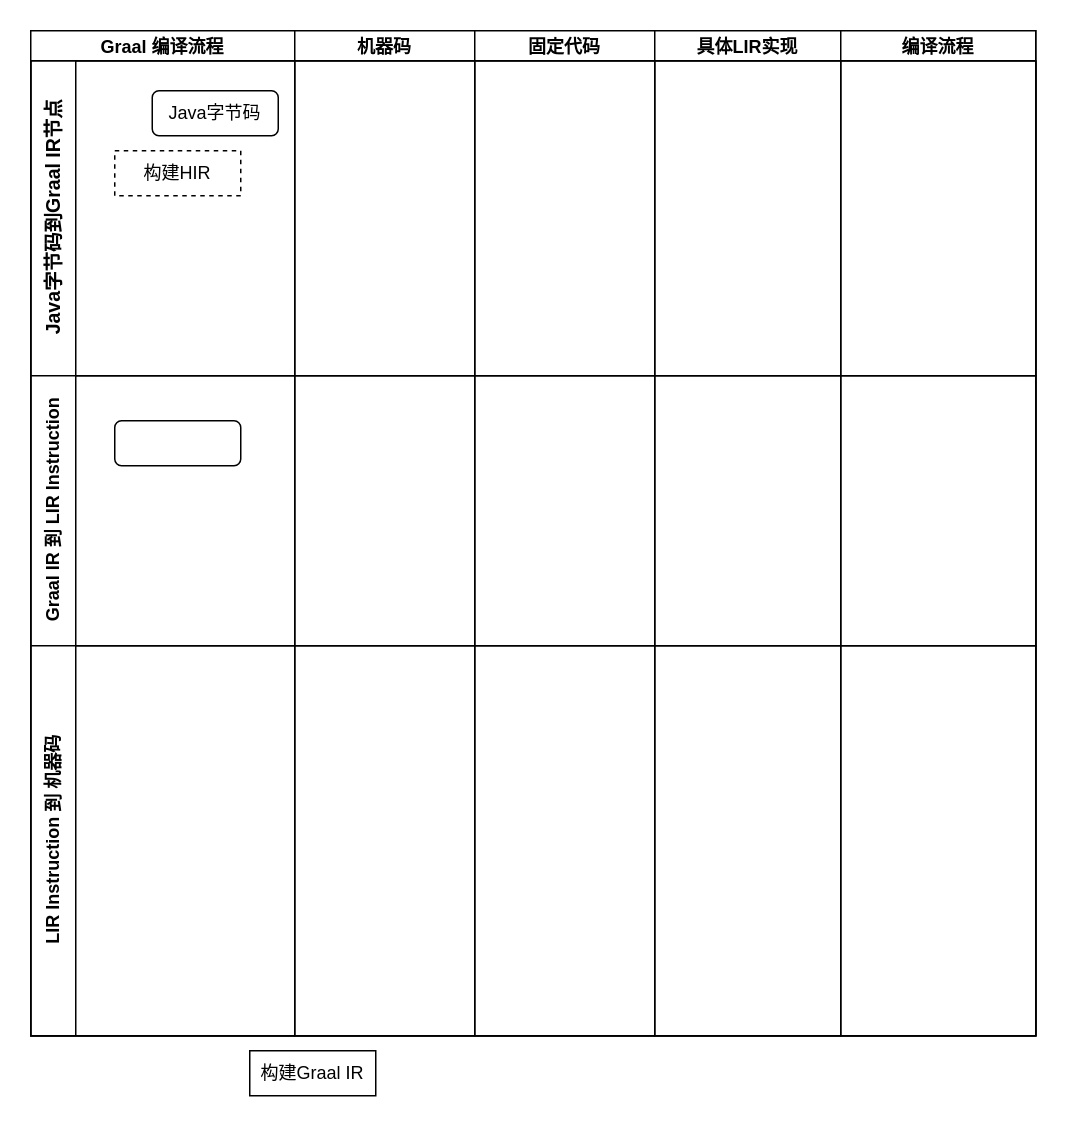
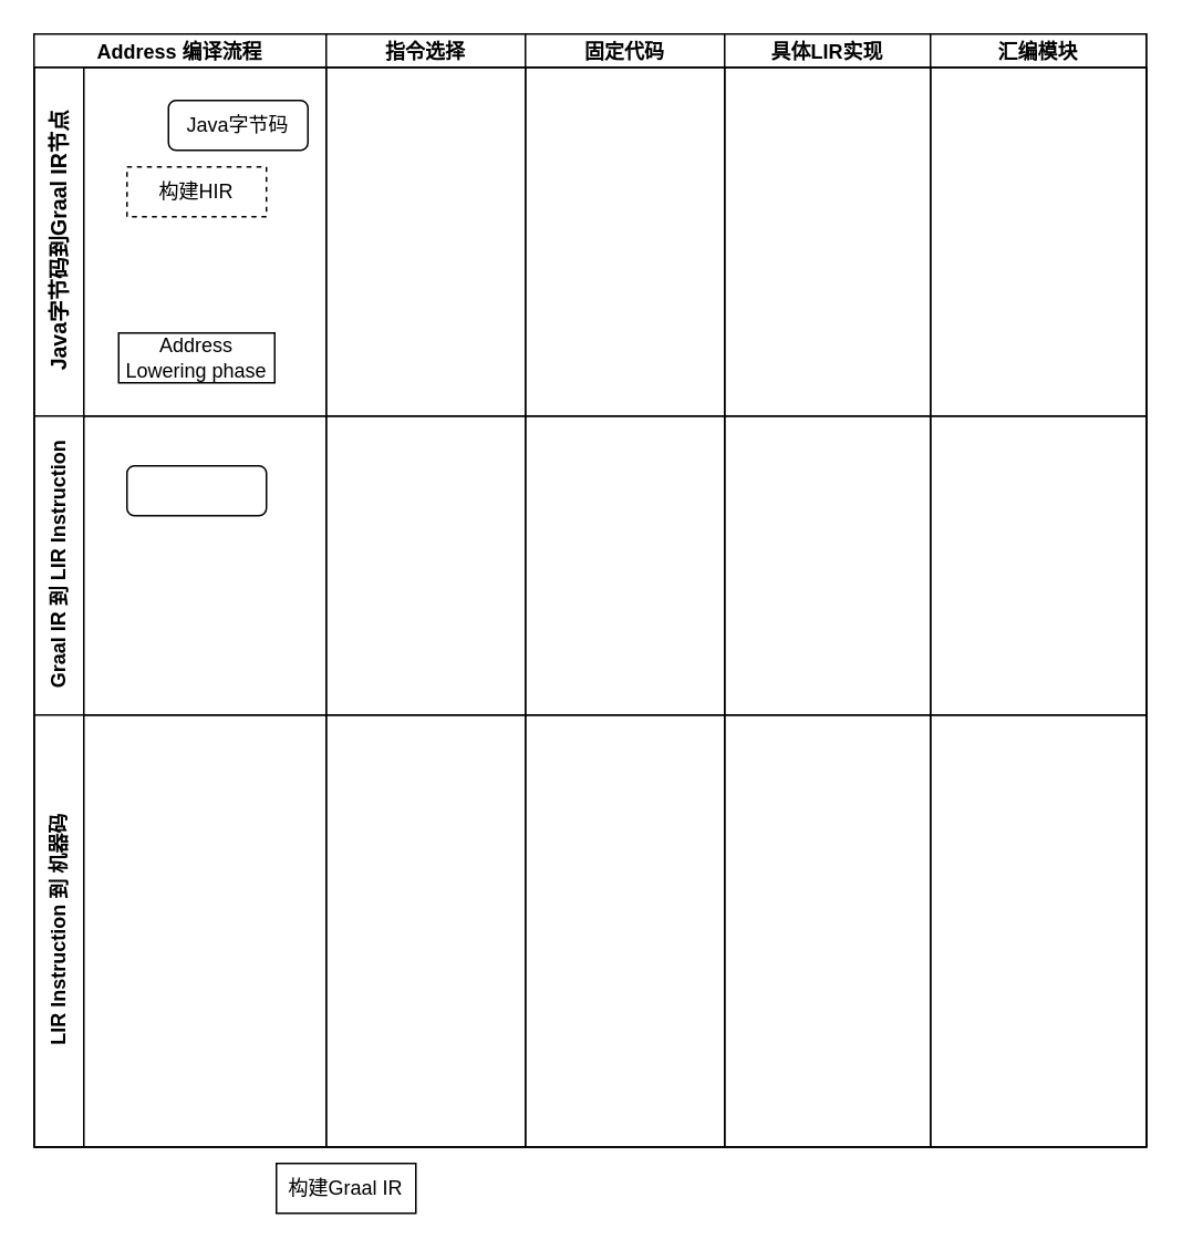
- <mxCell id="7" value="Graal 编译流程" style="swimlane;startSize=20;" vertex="1" parent="6"><mxGeometry width="176" height="670" as="geometry" /></mxCell>
+ <mxCell id="7" value="Address 编译流程" style="swimlane;startSize=20;" vertex="1" parent="6"><mxGeometry width="176" height="670" as="geometry" /></mxCell>
- <mxCell id="12" value="机器码" style="swimlane;startSize=20;" vertex="1" parent="6"><mxGeometry x="176" width="120" height="670" as="geometry" /></mxCell>
+ <mxCell id="12" value="指令选择" style="swimlane;startSize=20;" vertex="1" parent="6"><mxGeometry x="176" width="120" height="670" as="geometry" /></mxCell>
- <mxCell id="15" value="编译流程" style="swimlane;startSize=20;" vertex="1" parent="6"><mxGeometry x="540" width="130" height="670" as="geometry" /></mxCell>
+ <mxCell id="15" value="汇编模块" style="swimlane;startSize=20;" vertex="1" parent="6"><mxGeometry x="540" width="130" height="670" as="geometry" /></mxCell>
+ <mxCell id="10" value="Address Lowering phase" style="rounded=0;whiteSpace=wrap;html=1;" vertex="1" parent="7"><mxGeometry x="51" y="180" width="94" height="30" as="geometry" /></mxCell>
